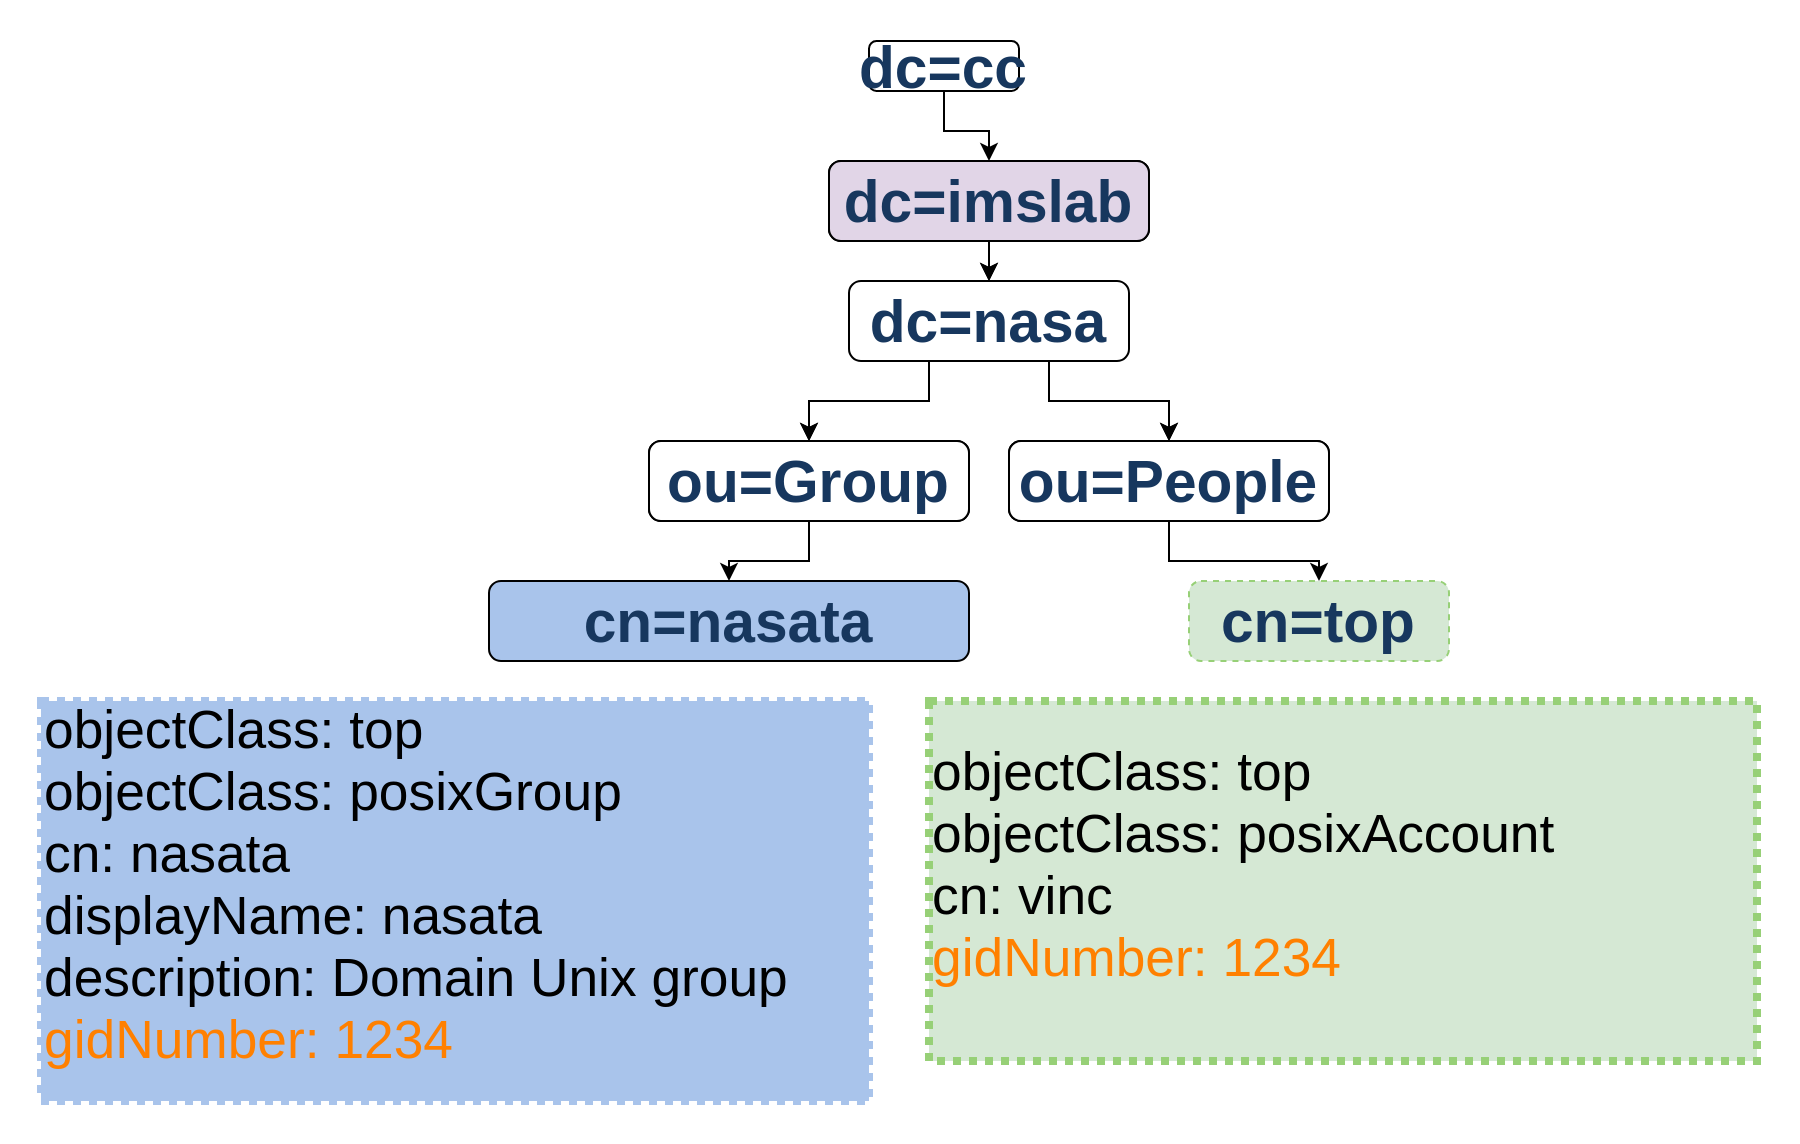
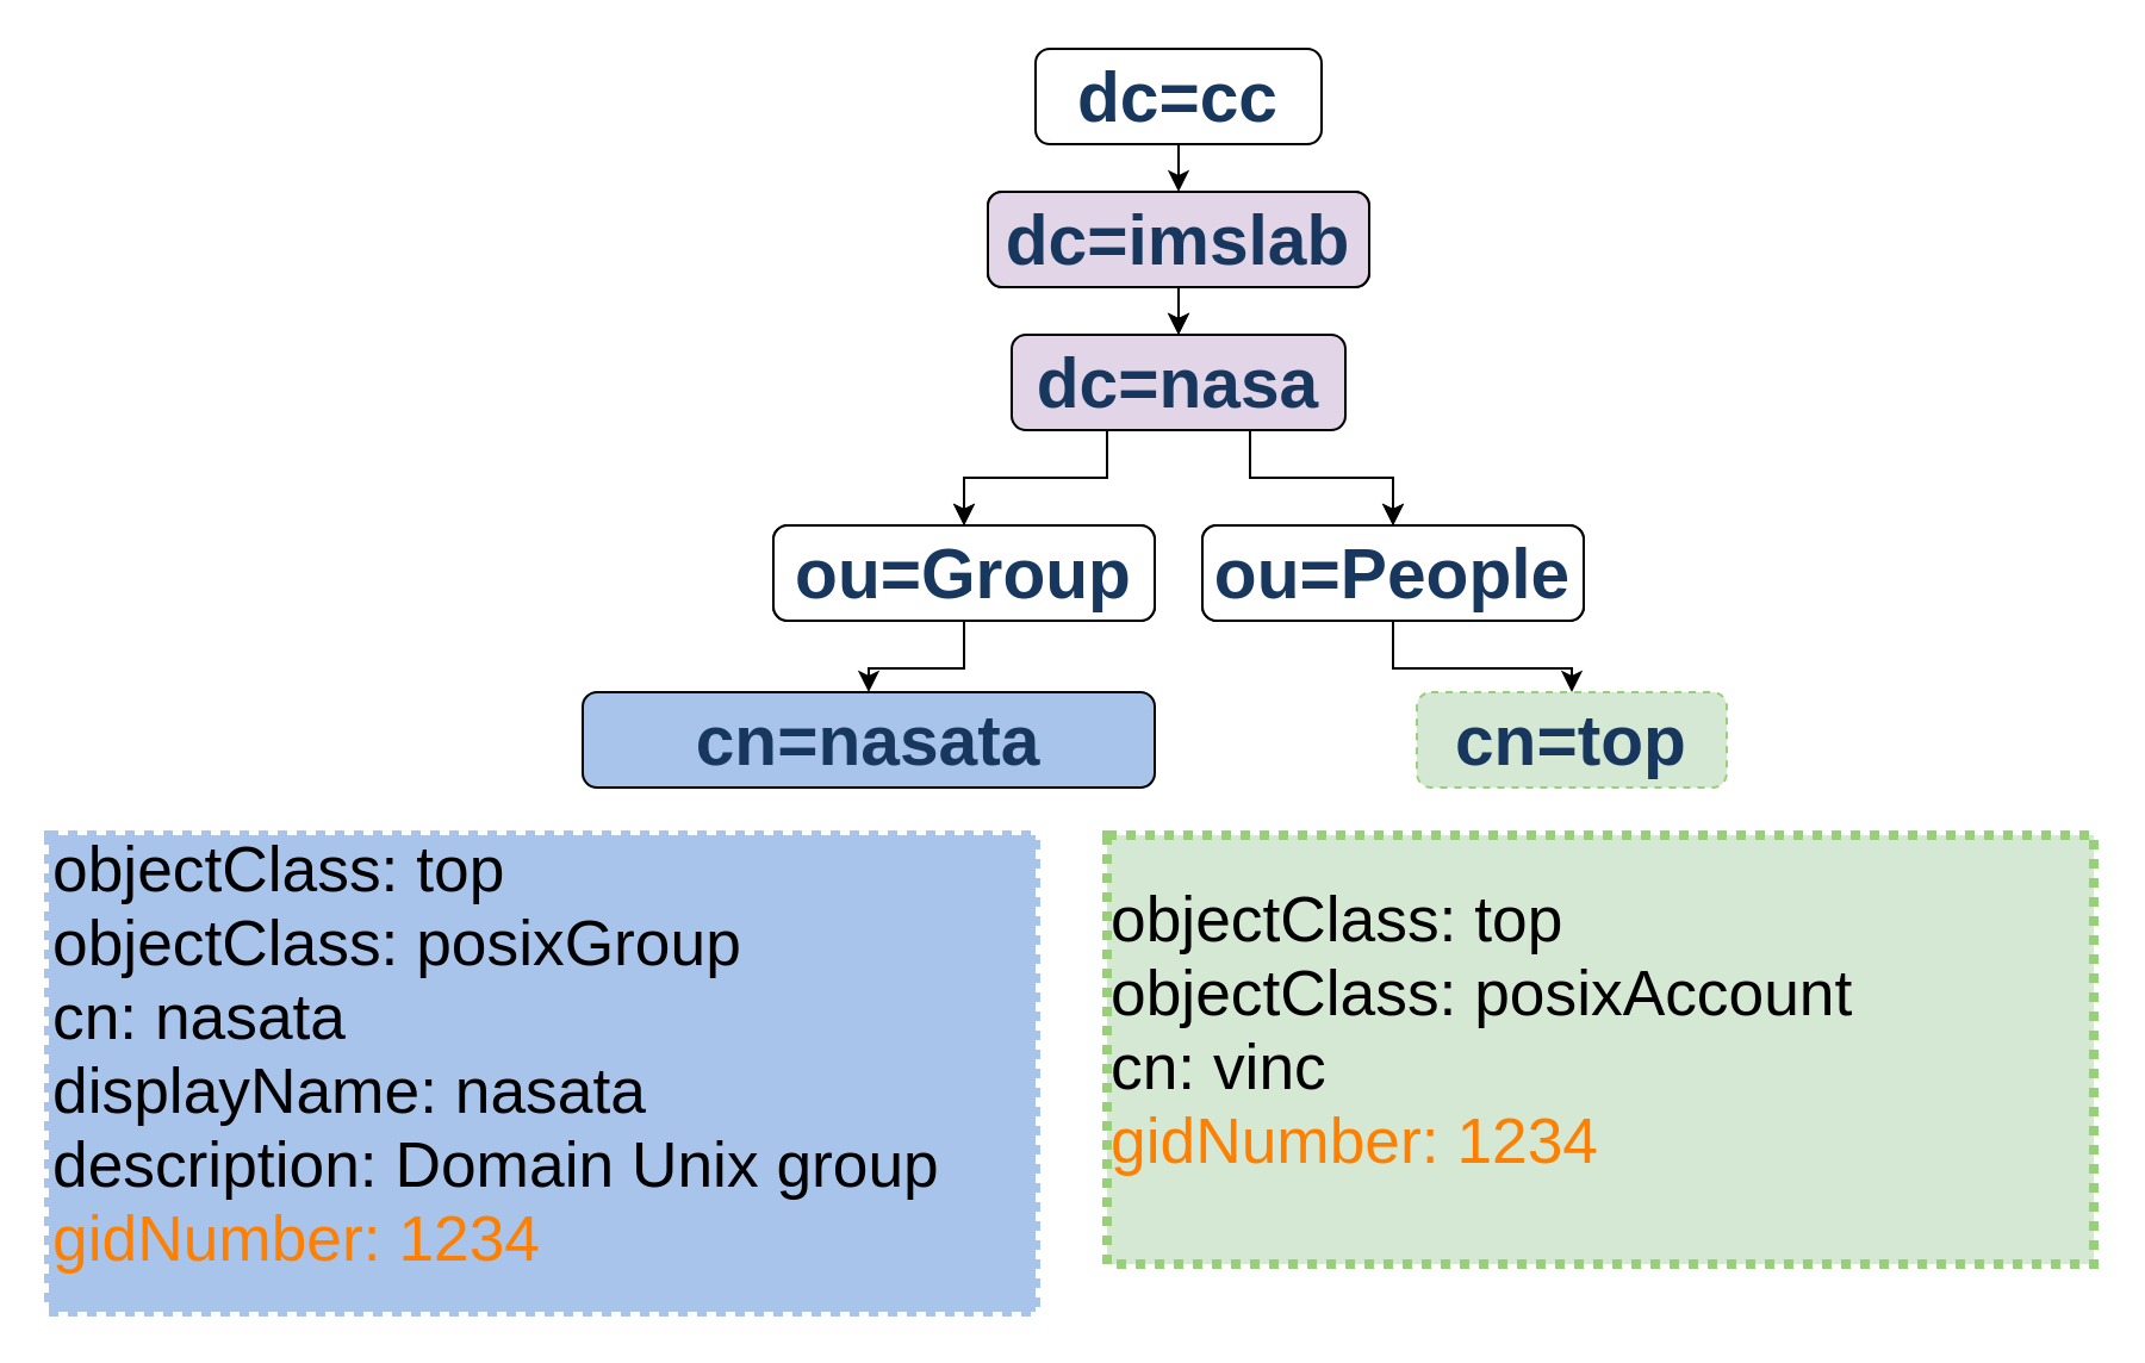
- <mxCell id="3" value="&lt;p style=&quot;line-height: normal; margin: 0pt 0in; text-indent: 0in; direction: ltr; unicode-bidi: embed; vertical-align: baseline; word-break: normal;&quot;&gt;&lt;span style=&quot;font-size: 22pt; font-family: Arial; font-variant-numeric: normal; font-variant-east-asian: normal; color: rgb(23, 55, 94); font-weight: bold;&quot;&gt;dc=cc&lt;/span&gt;&lt;/p&gt;" style="rounded=1;whiteSpace=wrap;html=1;" parent="1" vertex="1"><mxGeometry x="434" y="20" width="75" height="25" as="geometry" /></mxCell>
+ <mxCell id="3" value="&lt;p style=&quot;line-height: normal; margin: 0pt 0in; text-indent: 0in; direction: ltr; unicode-bidi: embed; vertical-align: baseline; word-break: normal;&quot;&gt;&lt;span style=&quot;font-size: 22pt; font-family: Arial; font-variant-numeric: normal; font-variant-east-asian: normal; color: rgb(23, 55, 94); font-weight: bold;&quot;&gt;dc=cc&lt;/span&gt;&lt;/p&gt;" style="rounded=1;whiteSpace=wrap;html=1;" parent="1" vertex="1"><mxGeometry x="434" y="20" width="120" height="40" as="geometry" /></mxCell>
- <mxCell id="15" value="&lt;p style=&quot;line-height: normal; margin: 0pt 0in; text-indent: 0in; direction: ltr; unicode-bidi: embed; vertical-align: baseline; word-break: normal;&quot;&gt;&lt;span style=&quot;font-size: 22pt; font-family: Arial; font-variant-numeric: normal; font-variant-east-asian: normal; color: rgb(23, 55, 94); font-weight: bold;&quot;&gt;dc=&lt;/span&gt;&lt;span style=&quot;font-size: 22pt; font-family: Arial; font-variant-numeric: normal; font-variant-east-asian: normal; color: rgb(23, 55, 94); font-weight: bold;&quot;&gt;nasa&lt;/span&gt;&lt;/p&gt;" style="rounded=1;whiteSpace=wrap;html=1;" parent="1" vertex="1"><mxGeometry x="424" y="140" width="140" height="40" as="geometry" /></mxCell>
+ <mxCell id="15" value="&lt;p style=&quot;line-height: normal; margin: 0pt 0in; text-indent: 0in; direction: ltr; unicode-bidi: embed; vertical-align: baseline; word-break: normal;&quot;&gt;&lt;span style=&quot;font-size: 22pt; font-family: Arial; font-variant-numeric: normal; font-variant-east-asian: normal; color: rgb(23, 55, 94); font-weight: bold;&quot;&gt;dc=&lt;/span&gt;&lt;span style=&quot;font-size: 22pt; font-family: Arial; font-variant-numeric: normal; font-variant-east-asian: normal; color: rgb(23, 55, 94); font-weight: bold;&quot;&gt;nasa&lt;/span&gt;&lt;/p&gt;" style="rounded=1;whiteSpace=wrap;html=1;fillColor=#e1d5e7;" parent="1" vertex="1"><mxGeometry x="424" y="140" width="140" height="40" as="geometry" /></mxCell>
